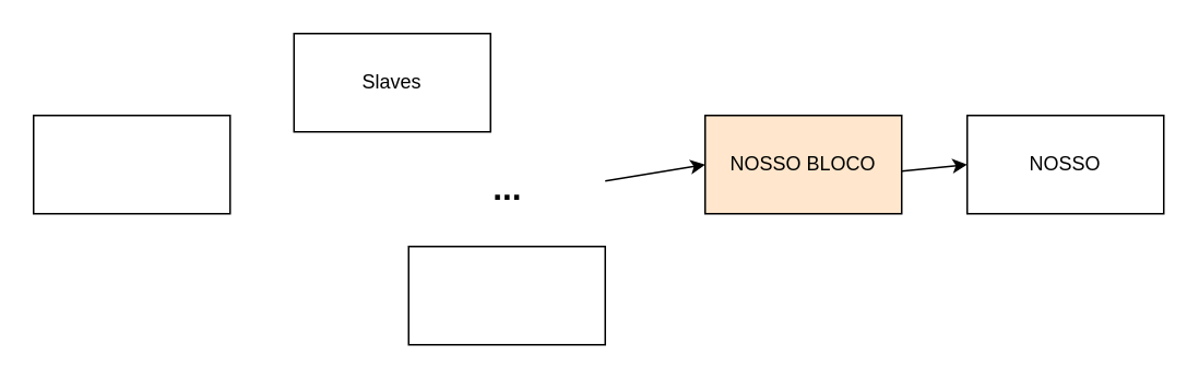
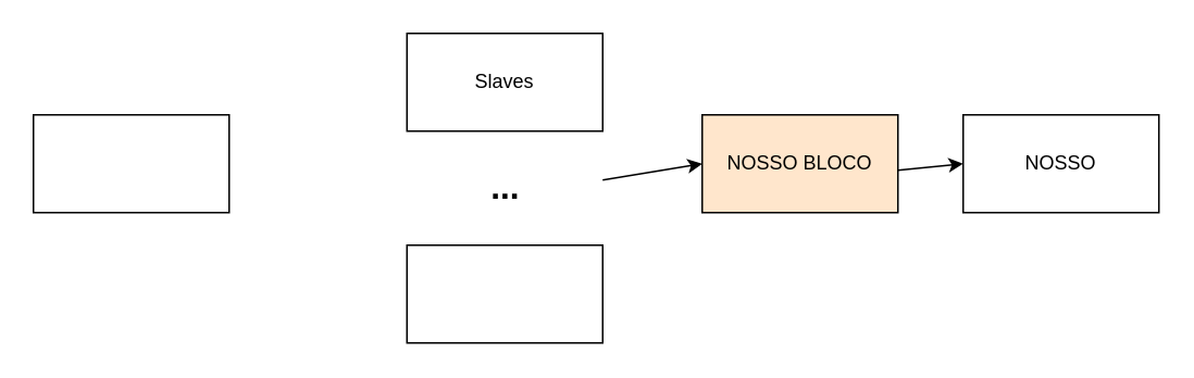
- <mxCell id="5" value="Slaves" style="rounded=0;whiteSpace=wrap;html=1;" parent="1" vertex="1"><mxGeometry x="179" y="20" width="120" height="60" as="geometry" /></mxCell>
+ <mxCell id="5" value="Slaves" style="rounded=0;whiteSpace=wrap;html=1;" parent="1" vertex="1"><mxGeometry x="249" y="20" width="120" height="60" as="geometry" /></mxCell>
